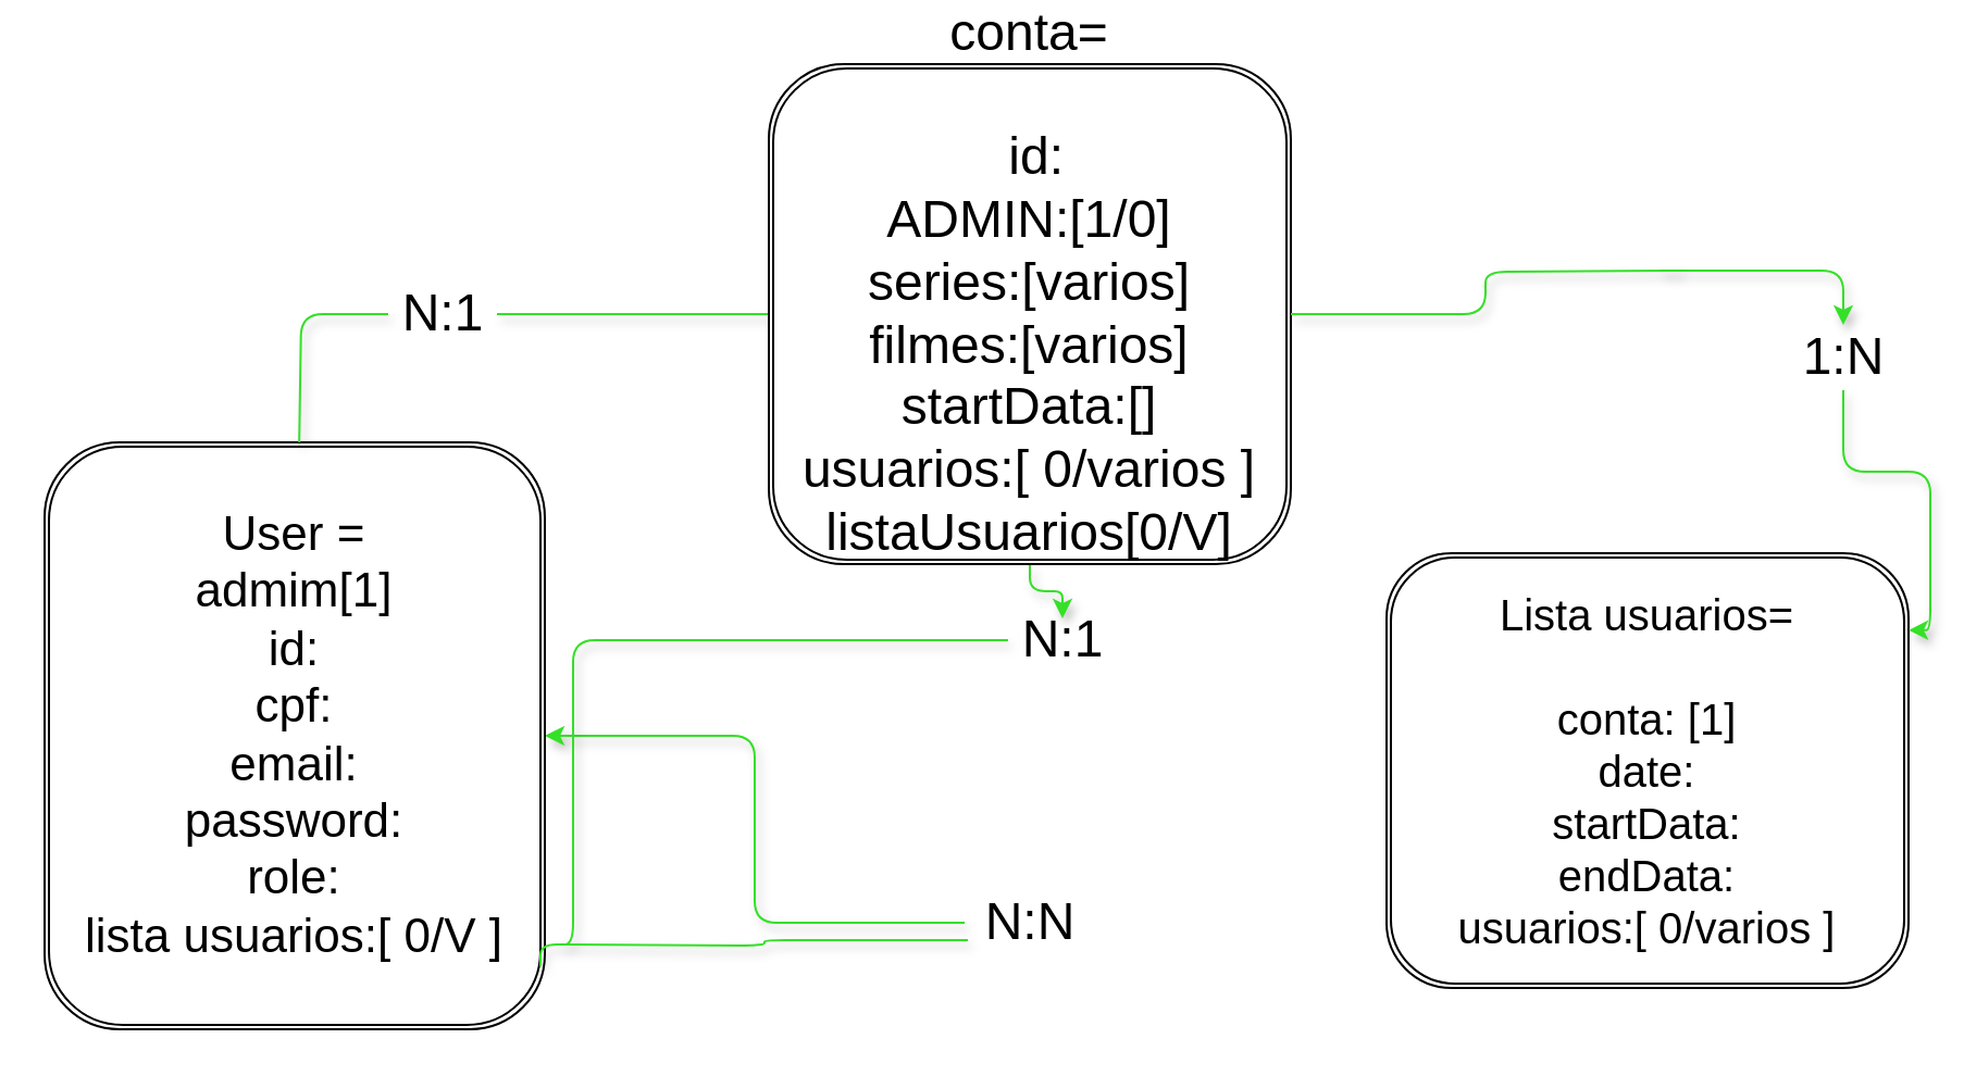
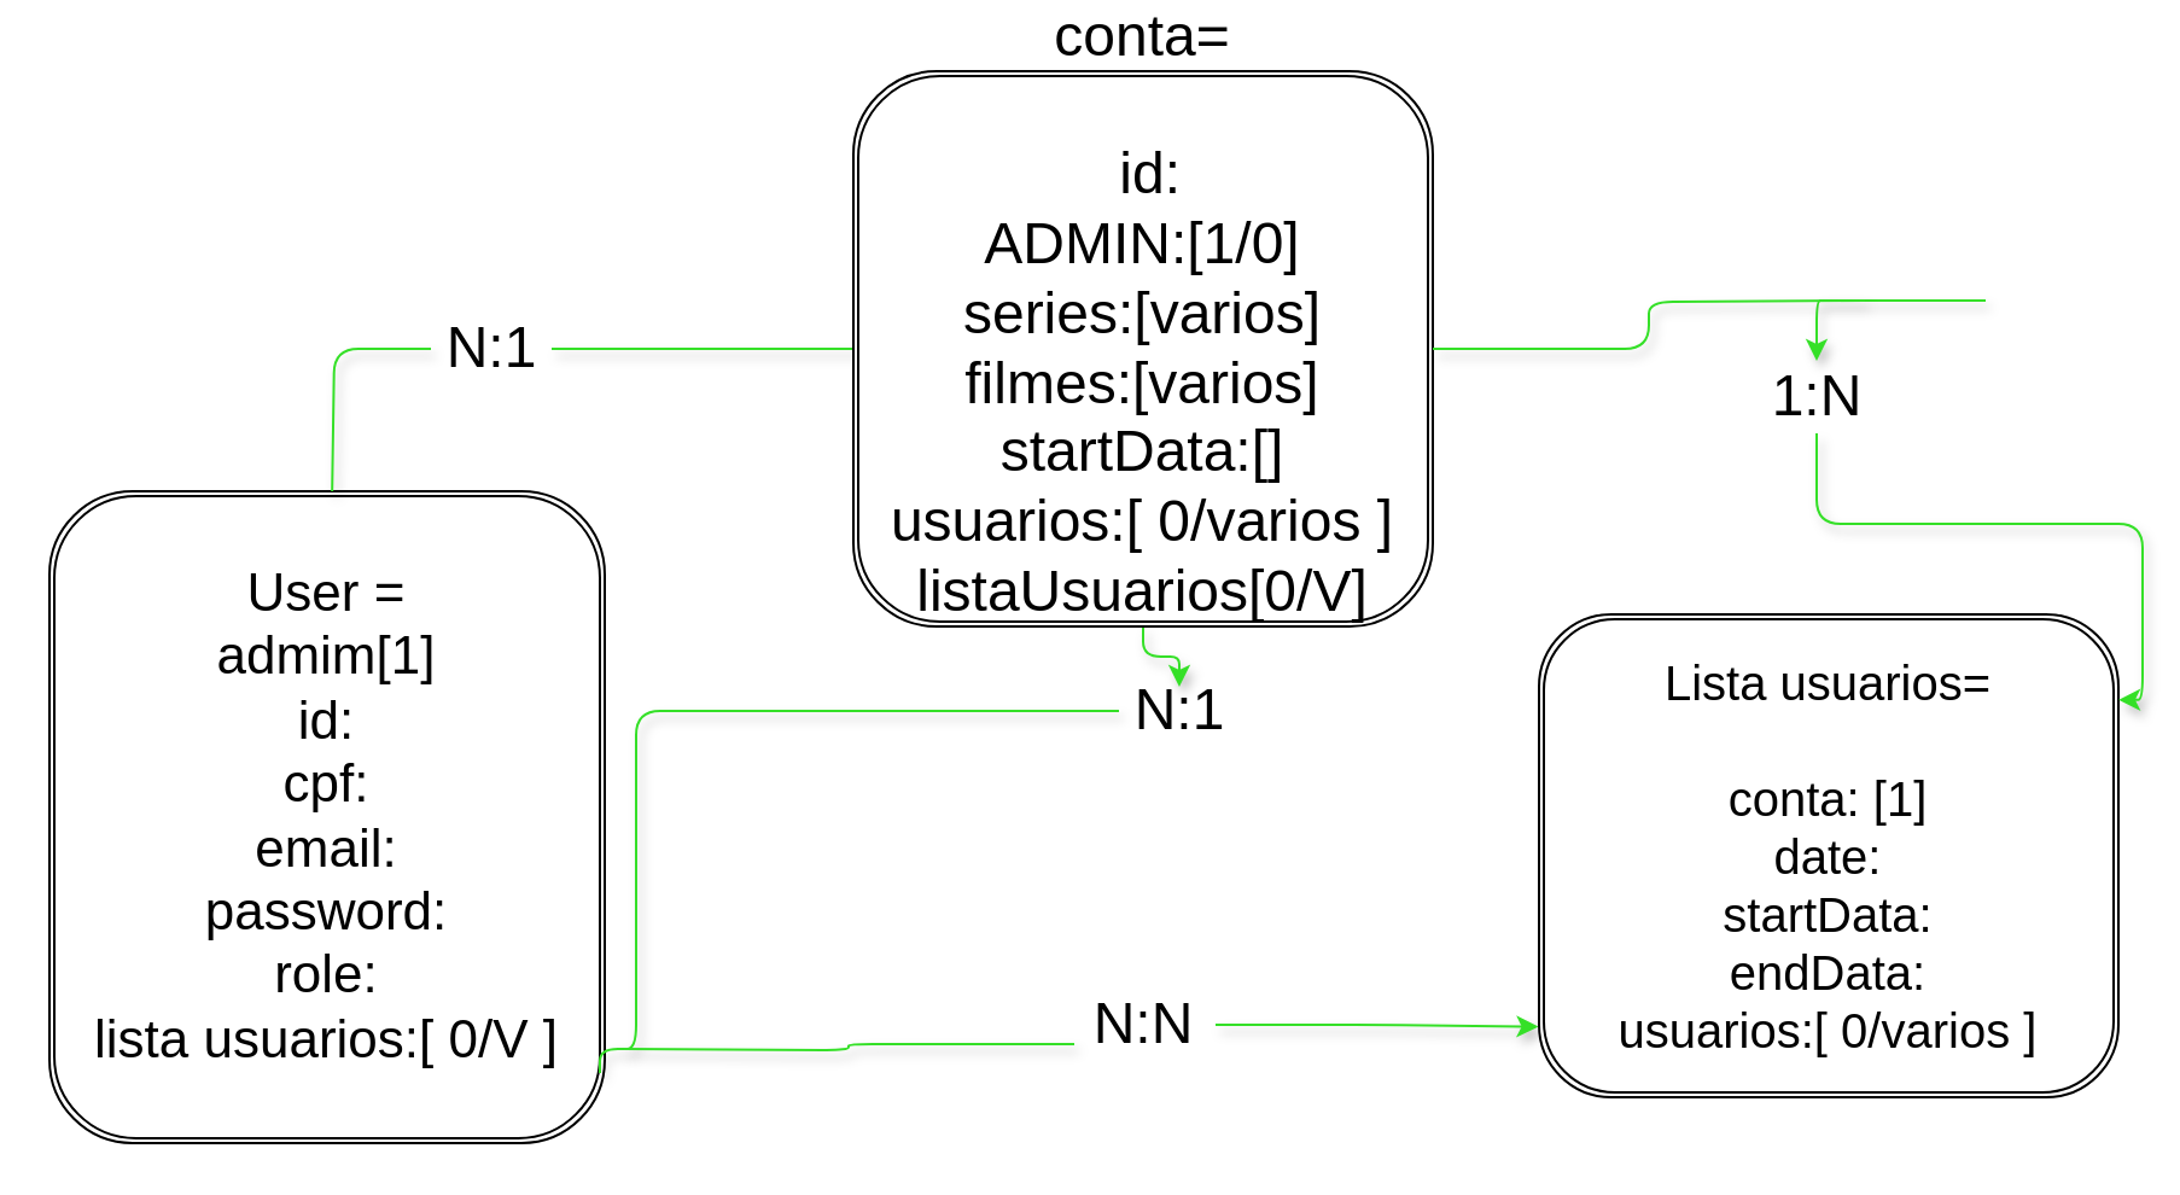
- <mxCell id="15" value="&lt;span style=&quot;font-size: 24px&quot;&gt;1:N&lt;/span&gt;" style="text;html=1;align=center;verticalAlign=middle;resizable=0;points=[];autosize=1;strokeColor=none;fillColor=none;fontSize=24;" parent="1" vertex="1"><mxGeometry x="822" y="140" width="50" height="30" as="geometry" /></mxCell>
+ <mxCell id="15" value="&lt;span style=&quot;font-size: 24px&quot;&gt;1:N&lt;/span&gt;" style="text;html=1;align=center;verticalAlign=middle;resizable=0;points=[];autosize=1;strokeColor=none;fillColor=none;fontSize=24;" parent="1" vertex="1"><mxGeometry x="727" y="140" width="50" height="30" as="geometry" /></mxCell>
- <mxCell id="3" style="edgeStyle=orthogonalEdgeStyle;html=1;shadow=1;fontSize=24;strokeColor=#35E028;fillColor=#00FF00;startArrow=none;" parent="1" source="16" target="4" edge="1"><mxGeometry relative="1" as="geometry"><mxPoint x="258" y="425" as="sourcePoint" /><mxPoint x="678" y="375" as="targetPoint" /></mxGeometry></mxCell>
+ <mxCell id="3" style="edgeStyle=orthogonalEdgeStyle;html=1;shadow=1;fontSize=24;strokeColor=#35E028;fillColor=#00FF00;startArrow=none;entryX=-0.001;entryY=0.854;entryDx=0;entryDy=0;entryPerimeter=0;" parent="1" source="16" target="7" edge="1"><mxGeometry relative="1" as="geometry"><mxPoint x="258" y="425" as="sourcePoint" /><mxPoint x="678" y="375" as="targetPoint" /></mxGeometry></mxCell>
